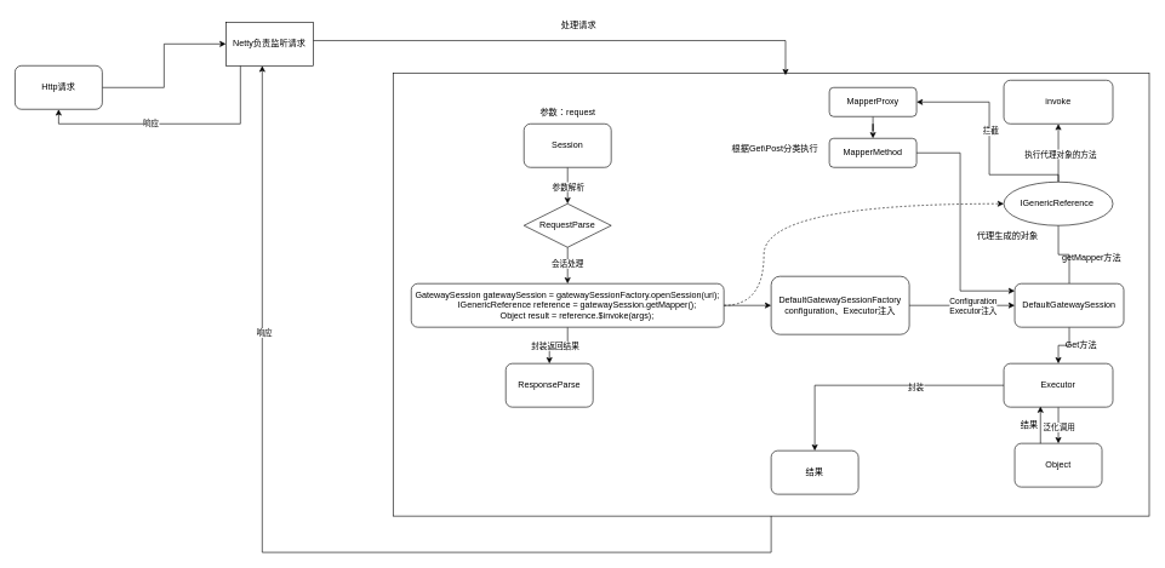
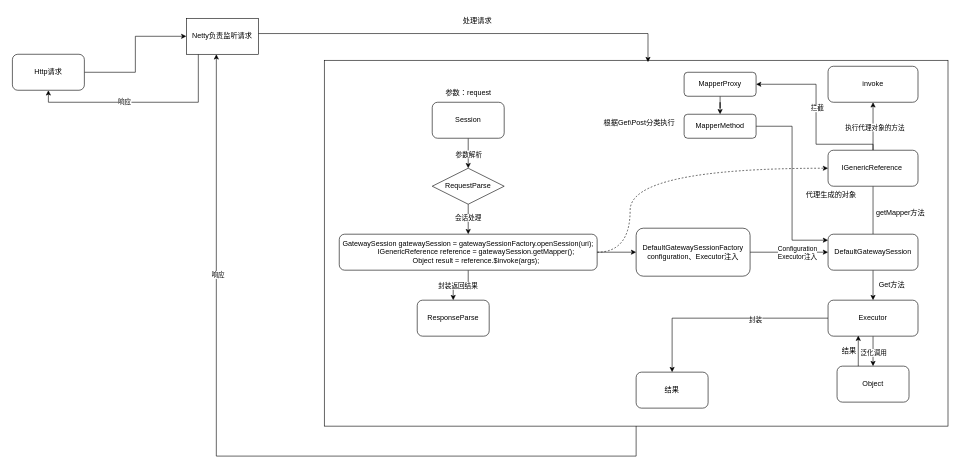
- <mxCell id="33" value="IGenericReference&amp;nbsp;" style="ellipse;whiteSpace=wrap;html=1;" vertex="1" parent="1"><mxGeometry x="1380" y="250" width="150" height="60" as="geometry" /></mxCell>
+ <mxCell id="33" value="IGenericReference&amp;nbsp;" style="whiteSpace=wrap;html=1;rounded=1;" vertex="1" parent="1"><mxGeometry x="1380" y="250" width="150" height="60" as="geometry" /></mxCell>
- <mxCell id="28" value="DefaultGatewaySession" style="whiteSpace=wrap;html=1;rounded=1;" vertex="1" parent="1"><mxGeometry x="1395" y="390" width="150" height="60" as="geometry" /></mxCell>
+ <mxCell id="28" value="DefaultGatewaySession" style="whiteSpace=wrap;html=1;rounded=1;" vertex="1" parent="1"><mxGeometry x="1380" y="390" width="150" height="60" as="geometry" /></mxCell>
